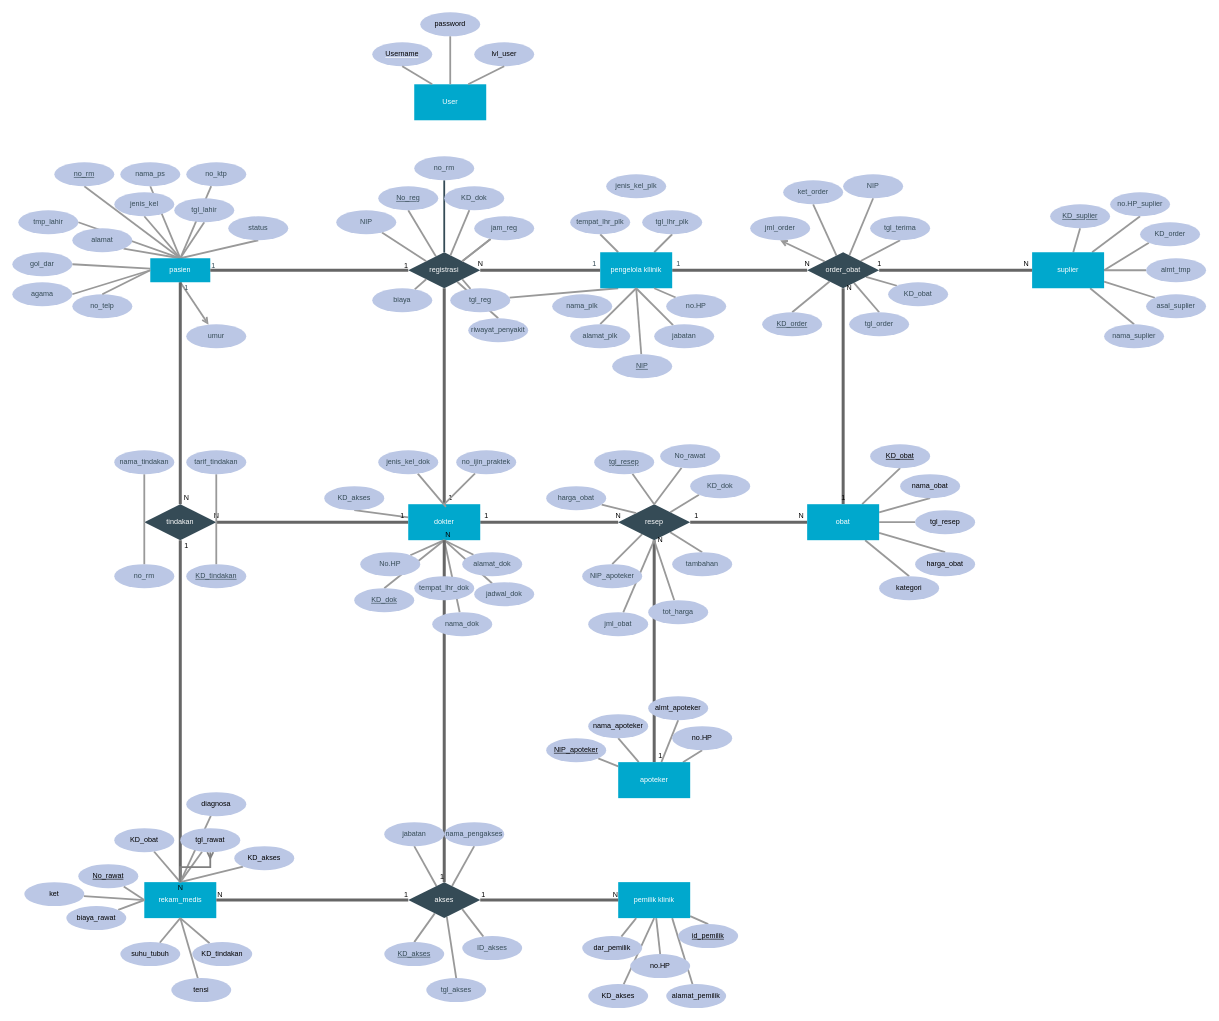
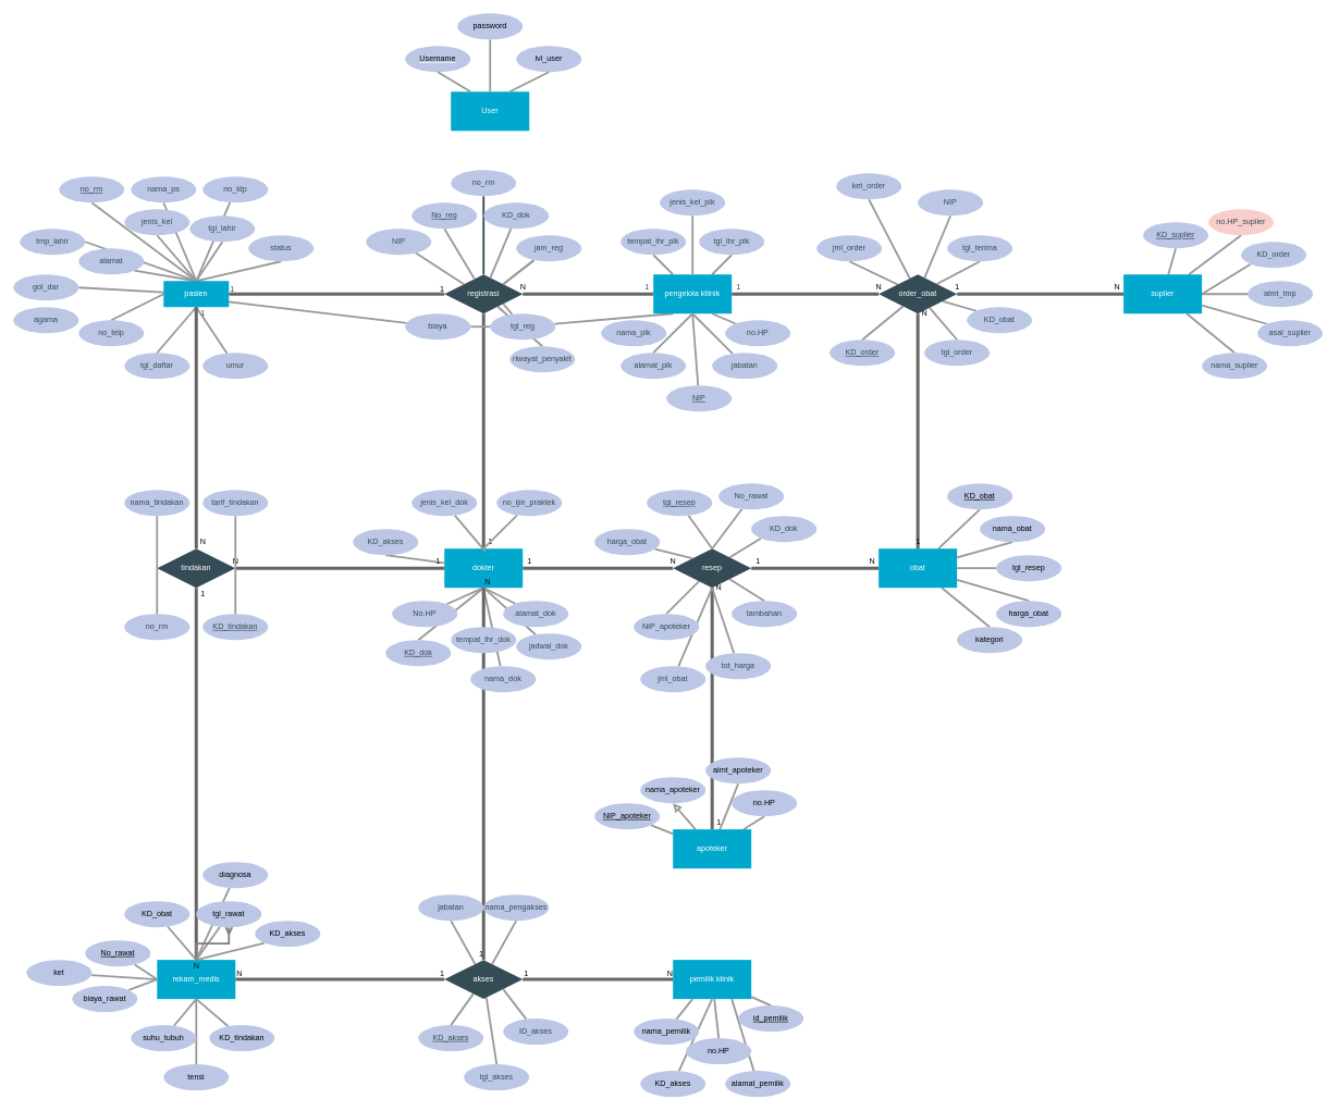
- <mxCell id="226" value="ket_order" style="ellipse;whiteSpace=wrap;html=1;align=center;shadow=0;sketch=0;strokeWidth=3;strokeColor=none;fillColor=#BBC7E5;fontColor=#354B56;" parent="1" vertex="1"><mxGeometry x="1305" y="300" width="100" height="40" as="geometry" /></mxCell>
+ <mxCell id="226" value="ket_order" style="ellipse;whiteSpace=wrap;html=1;align=center;shadow=0;sketch=0;strokeWidth=3;strokeColor=none;fillColor=#BBC7E5;fontColor=#354B56;" parent="1" vertex="1"><mxGeometry x="1280" y="265" width="100" height="40" as="geometry" /></mxCell>
- <mxCell id="241" value="no.HP_suplier" style="ellipse;whiteSpace=wrap;html=1;align=center;shadow=0;sketch=0;strokeWidth=3;strokeColor=none;fillColor=#BBC7E5;fontColor=#354B56;" parent="1" vertex="1"><mxGeometry x="1850" y="320" width="100" height="40" as="geometry" /></mxCell>
+ <mxCell id="241" value="no.HP_suplier" style="ellipse;whiteSpace=wrap;html=1;align=center;shadow=0;sketch=0;strokeWidth=3;strokeColor=none;fillColor=#f8cecc;fontColor=#354B56;" parent="1" vertex="1"><mxGeometry x="1850" y="320" width="100" height="40" as="geometry" /></mxCell>
+ <mxCell id="129" style="edgeStyle=none;rounded=0;orthogonalLoop=1;jettySize=auto;html=1;entryX=0.5;entryY=0;entryDx=0;entryDy=0;endArrow=none;endFill=0;strokeColor=#999999;strokeWidth=3;fontColor=#354B56;" parent="1" source="130" target="35" edge="1"><mxGeometry relative="1" as="geometry" /></mxCell>
- <mxCell id="61" style="edgeStyle=none;rounded=0;orthogonalLoop=1;jettySize=auto;html=1;entryX=0.5;entryY=1;entryDx=0;entryDy=0;endArrow=open;endFill=0;strokeColor=#999999;strokeWidth=3;" parent="1" source="64" target="227" edge="1"><mxGeometry relative="1" as="geometry" /></mxCell>
+ <mxCell id="61" style="edgeStyle=none;rounded=0;orthogonalLoop=1;jettySize=auto;html=1;entryX=0.5;entryY=1;entryDx=0;entryDy=0;endArrow=none;endFill=0;strokeColor=#999999;strokeWidth=3;" parent="1" source="64" target="227" edge="1"><mxGeometry relative="1" as="geometry" /></mxCell>
- <mxCell id="11" style="edgeStyle=none;rounded=0;orthogonalLoop=1;jettySize=auto;html=1;entryX=1;entryY=0.5;entryDx=0;entryDy=0;endArrow=none;endFill=0;strokeColor=#999999;strokeWidth=3;exitX=0;exitY=0.5;exitDx=0;exitDy=0;fontColor=#354B56;" parent="1" source="15" target="104" edge="1"><mxGeometry relative="1" as="geometry" /></mxCell>
+ <mxCell id="11" style="edgeStyle=none;rounded=0;orthogonalLoop=1;jettySize=auto;html=1;endArrow=none;endFill=0;strokeColor=#999999;strokeWidth=3;exitX=0;exitY=0.5;exitDx=0;exitDy=0;fontColor=#354B56;" parent="1" source="15" target="122" edge="1"><mxGeometry relative="1" as="geometry" /></mxCell>
- <mxCell id="121" style="edgeStyle=none;rounded=0;orthogonalLoop=1;jettySize=auto;html=1;entryX=0;entryY=1;entryDx=0;entryDy=0;endArrow=none;endFill=0;strokeColor=#999999;strokeWidth=3;" parent="1" source="122" target="20" edge="1"><mxGeometry relative="1" as="geometry" /></mxCell>
+ <mxCell id="121" style="edgeStyle=none;rounded=0;orthogonalLoop=1;jettySize=auto;html=1;endArrow=none;endFill=0;strokeColor=#999999;strokeWidth=3;" parent="1" source="122" target="116" edge="1"><mxGeometry relative="1" as="geometry" /></mxCell>
+ <mxCell id="12" style="edgeStyle=none;rounded=0;orthogonalLoop=1;jettySize=auto;html=1;entryX=0.5;entryY=0;entryDx=0;entryDy=0;endArrow=none;endFill=0;strokeColor=#999999;strokeWidth=3;exitX=0.5;exitY=1;exitDx=0;exitDy=0;fontColor=#354B56;" parent="1" source="15" target="105" edge="1"><mxGeometry relative="1" as="geometry" /></mxCell>
- <mxCell id="238" value="asal_suplier" style="ellipse;whiteSpace=wrap;html=1;align=center;shadow=0;sketch=0;strokeWidth=3;strokeColor=none;fillColor=#BBC7E5;fontColor=#354B56;" parent="1" vertex="1"><mxGeometry x="1910" y="490" width="100" height="40" as="geometry" /></mxCell>
+ <mxCell id="238" value="asal_suplier" style="ellipse;whiteSpace=wrap;html=1;align=center;shadow=0;sketch=0;strokeWidth=3;strokeColor=none;fillColor=#BBC7E5;fontColor=#354B56;" parent="1" vertex="1"><mxGeometry x="1925" y="490" width="100" height="40" as="geometry" /></mxCell>
- <mxCell id="13" style="edgeStyle=none;rounded=0;orthogonalLoop=1;jettySize=auto;html=1;endArrow=open;endFill=0;strokeColor=#999999;strokeWidth=3;exitX=0.5;exitY=1;exitDx=0;exitDy=0;fontColor=#354B56;" parent="1" source="15" target="106" edge="1"><mxGeometry relative="1" as="geometry"><mxPoint x="380" y="540" as="targetPoint" /></mxGeometry></mxCell>
+ <mxCell id="13" style="edgeStyle=none;rounded=0;orthogonalLoop=1;jettySize=auto;html=1;endArrow=none;endFill=0;strokeColor=#999999;strokeWidth=3;exitX=0.5;exitY=1;exitDx=0;exitDy=0;fontColor=#354B56;" parent="1" source="15" target="106" edge="1"><mxGeometry relative="1" as="geometry"><mxPoint x="380" y="540" as="targetPoint" /></mxGeometry></mxCell>
+ <mxCell id="105" value="tgl_daftar" style="ellipse;whiteSpace=wrap;html=1;align=center;shadow=0;sketch=0;strokeWidth=3;strokeColor=none;fillColor=#bbc7e5;fontColor=#354B56;" parent="1" vertex="1"><mxGeometry x="190" y="540" width="100" height="40" as="geometry" /></mxCell>
- <mxCell id="52" style="edgeStyle=none;rounded=0;orthogonalLoop=1;jettySize=auto;html=1;entryX=0.5;entryY=1;entryDx=0;entryDy=0;endArrow=none;endFill=0;strokeColor=#999999;strokeWidth=3;" parent="1" source="55" target="234" edge="1"><mxGeometry relative="1" as="geometry" /></mxCell>
+ <mxCell id="52" style="edgeStyle=none;rounded=0;orthogonalLoop=1;jettySize=auto;html=1;entryX=0.5;entryY=1;entryDx=0;entryDy=0;endArrow=block;endFill=0;strokeColor=#999999;strokeWidth=3;" parent="1" source="55" target="234" edge="1"><mxGeometry relative="1" as="geometry" /></mxCell>
- <mxCell id="220" value="dar_pemilik" style="ellipse;whiteSpace=wrap;html=1;align=center;shadow=0;sketch=0;strokeWidth=3;fillColor=#BBC7E5;strokeColor=none;" parent="1" vertex="1"><mxGeometry x="970" y="1560" width="100" height="40" as="geometry" /></mxCell>
+ <mxCell id="220" value="nama_pemilik" style="ellipse;whiteSpace=wrap;html=1;align=center;shadow=0;sketch=0;strokeWidth=3;fillColor=#BBC7E5;strokeColor=none;" parent="1" vertex="1"><mxGeometry x="970" y="1560" width="100" height="40" as="geometry" /></mxCell>
- <mxCell id="183" value="tensi" style="ellipse;whiteSpace=wrap;html=1;align=center;shadow=0;sketch=0;strokeWidth=3;strokeColor=none;fillColor=#BBC7E5;" parent="1" vertex="1"><mxGeometry x="285" y="1630" width="100" height="40" as="geometry" /></mxCell>
+ <mxCell id="183" value="tensi" style="ellipse;whiteSpace=wrap;html=1;align=center;shadow=0;sketch=0;strokeWidth=3;strokeColor=none;fillColor=#BBC7E5;" parent="1" vertex="1"><mxGeometry x="250" y="1630" width="100" height="40" as="geometry" /></mxCell>
